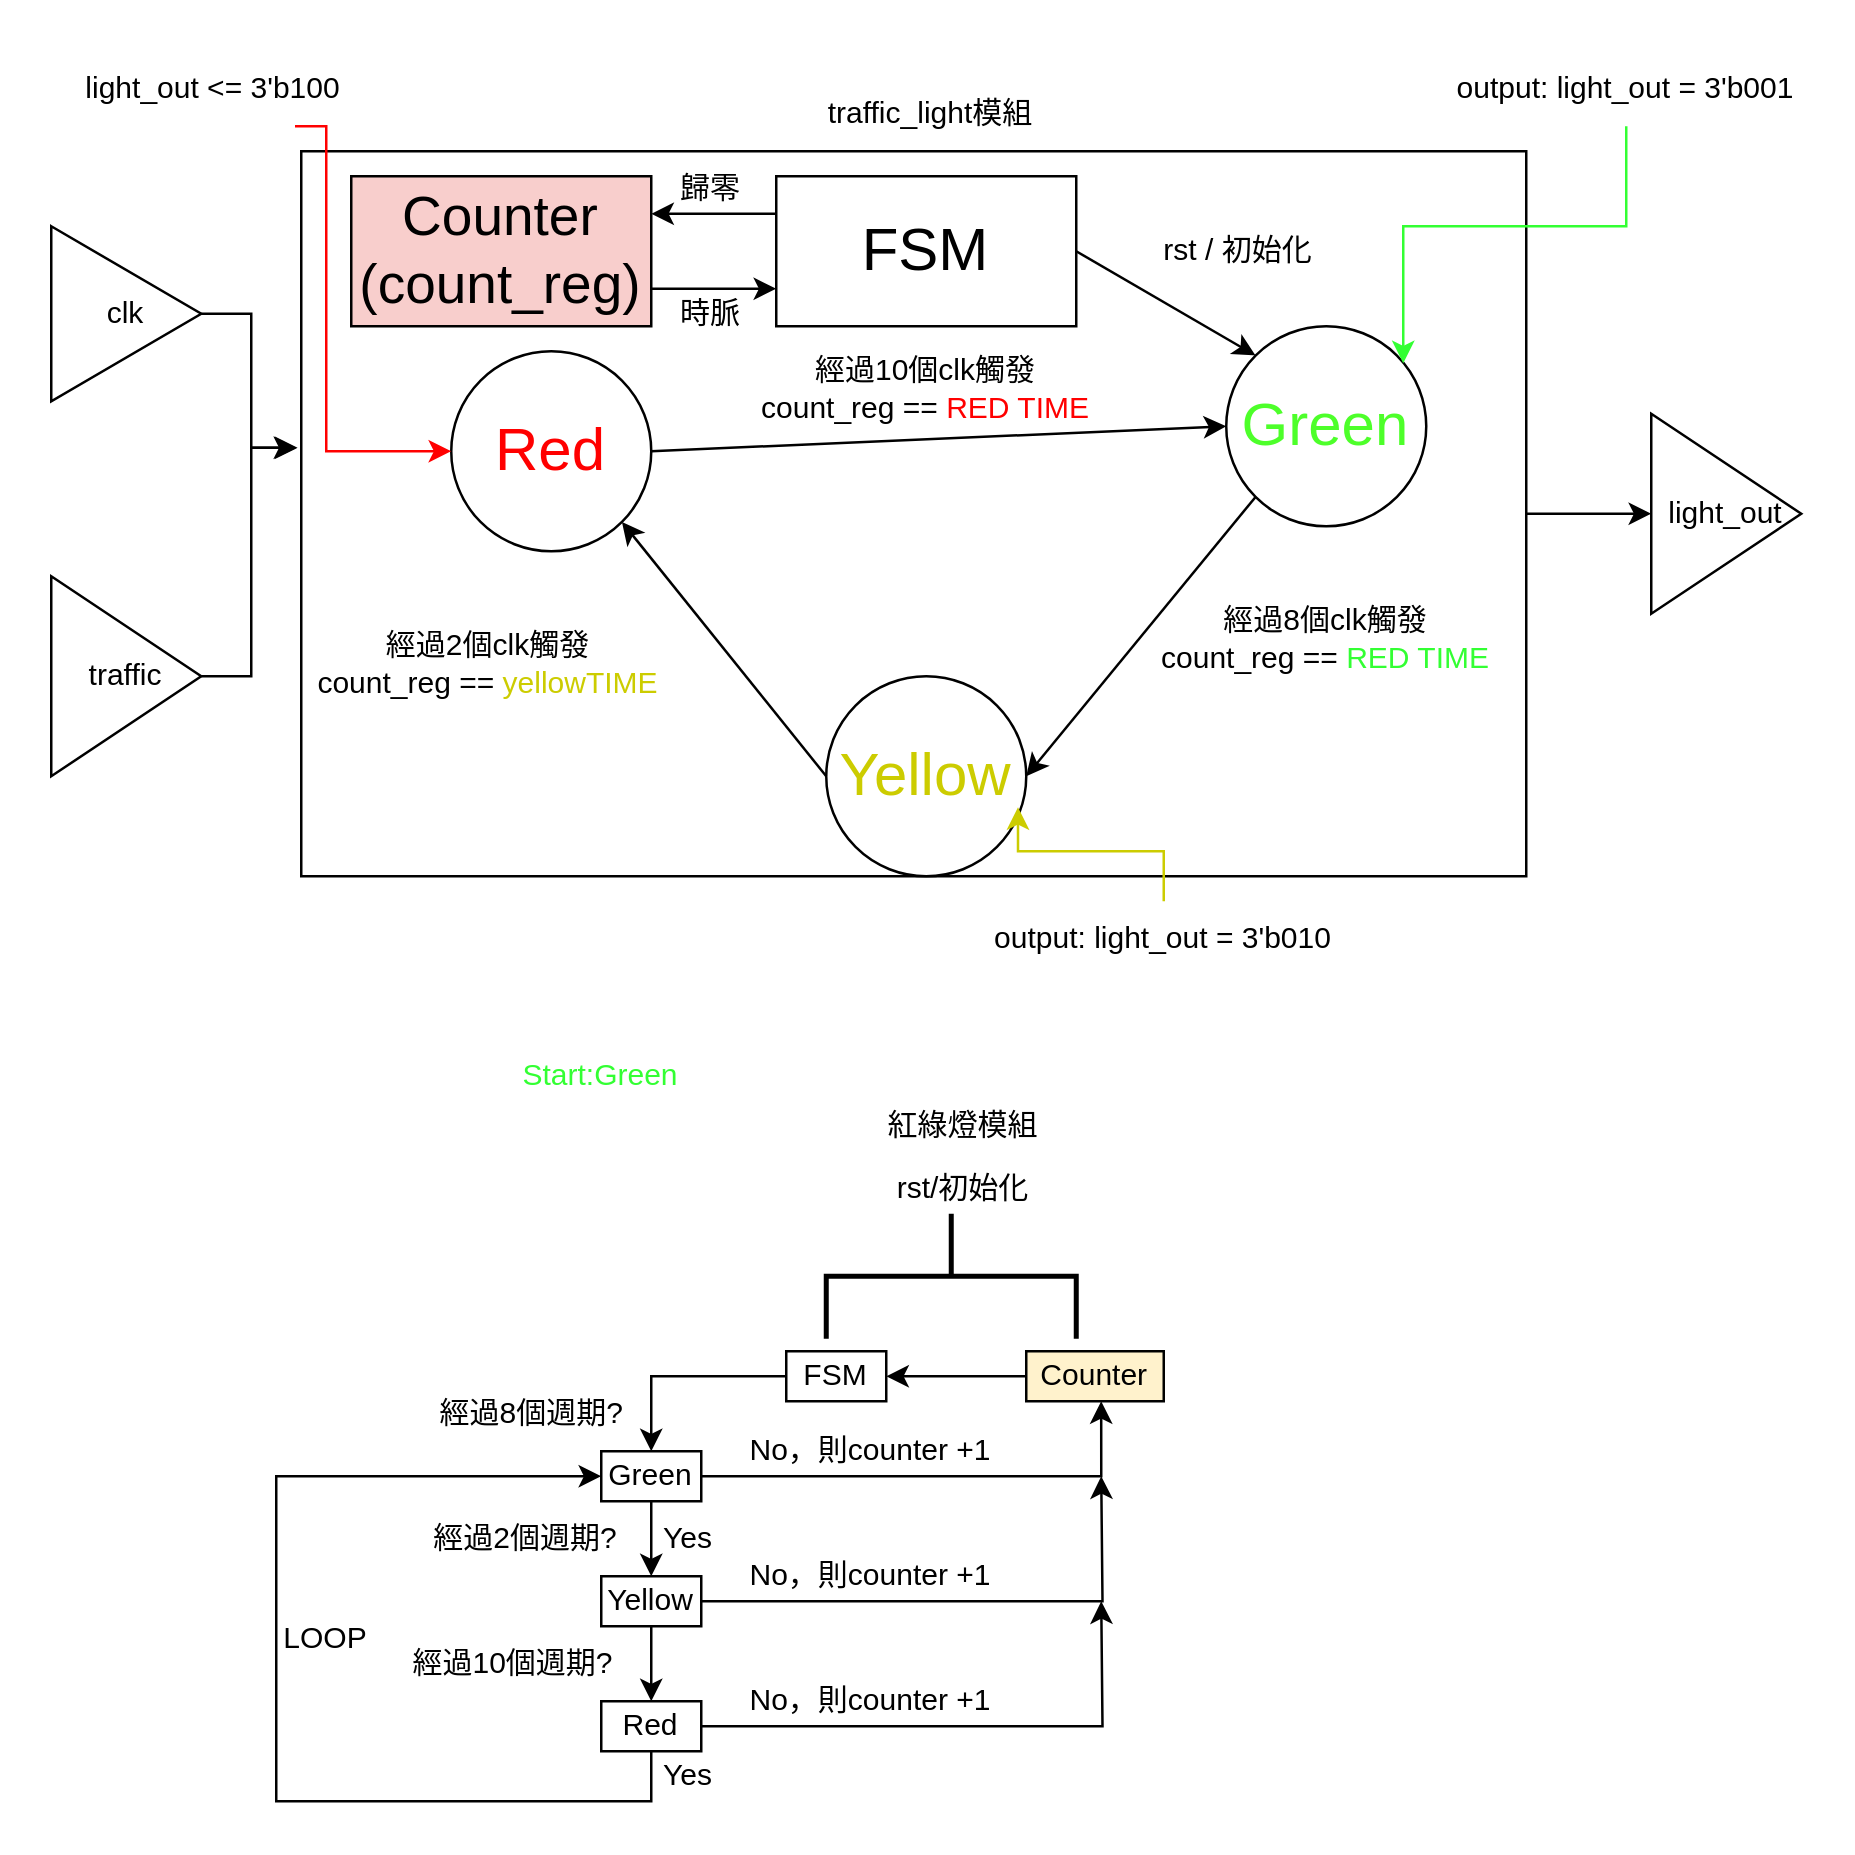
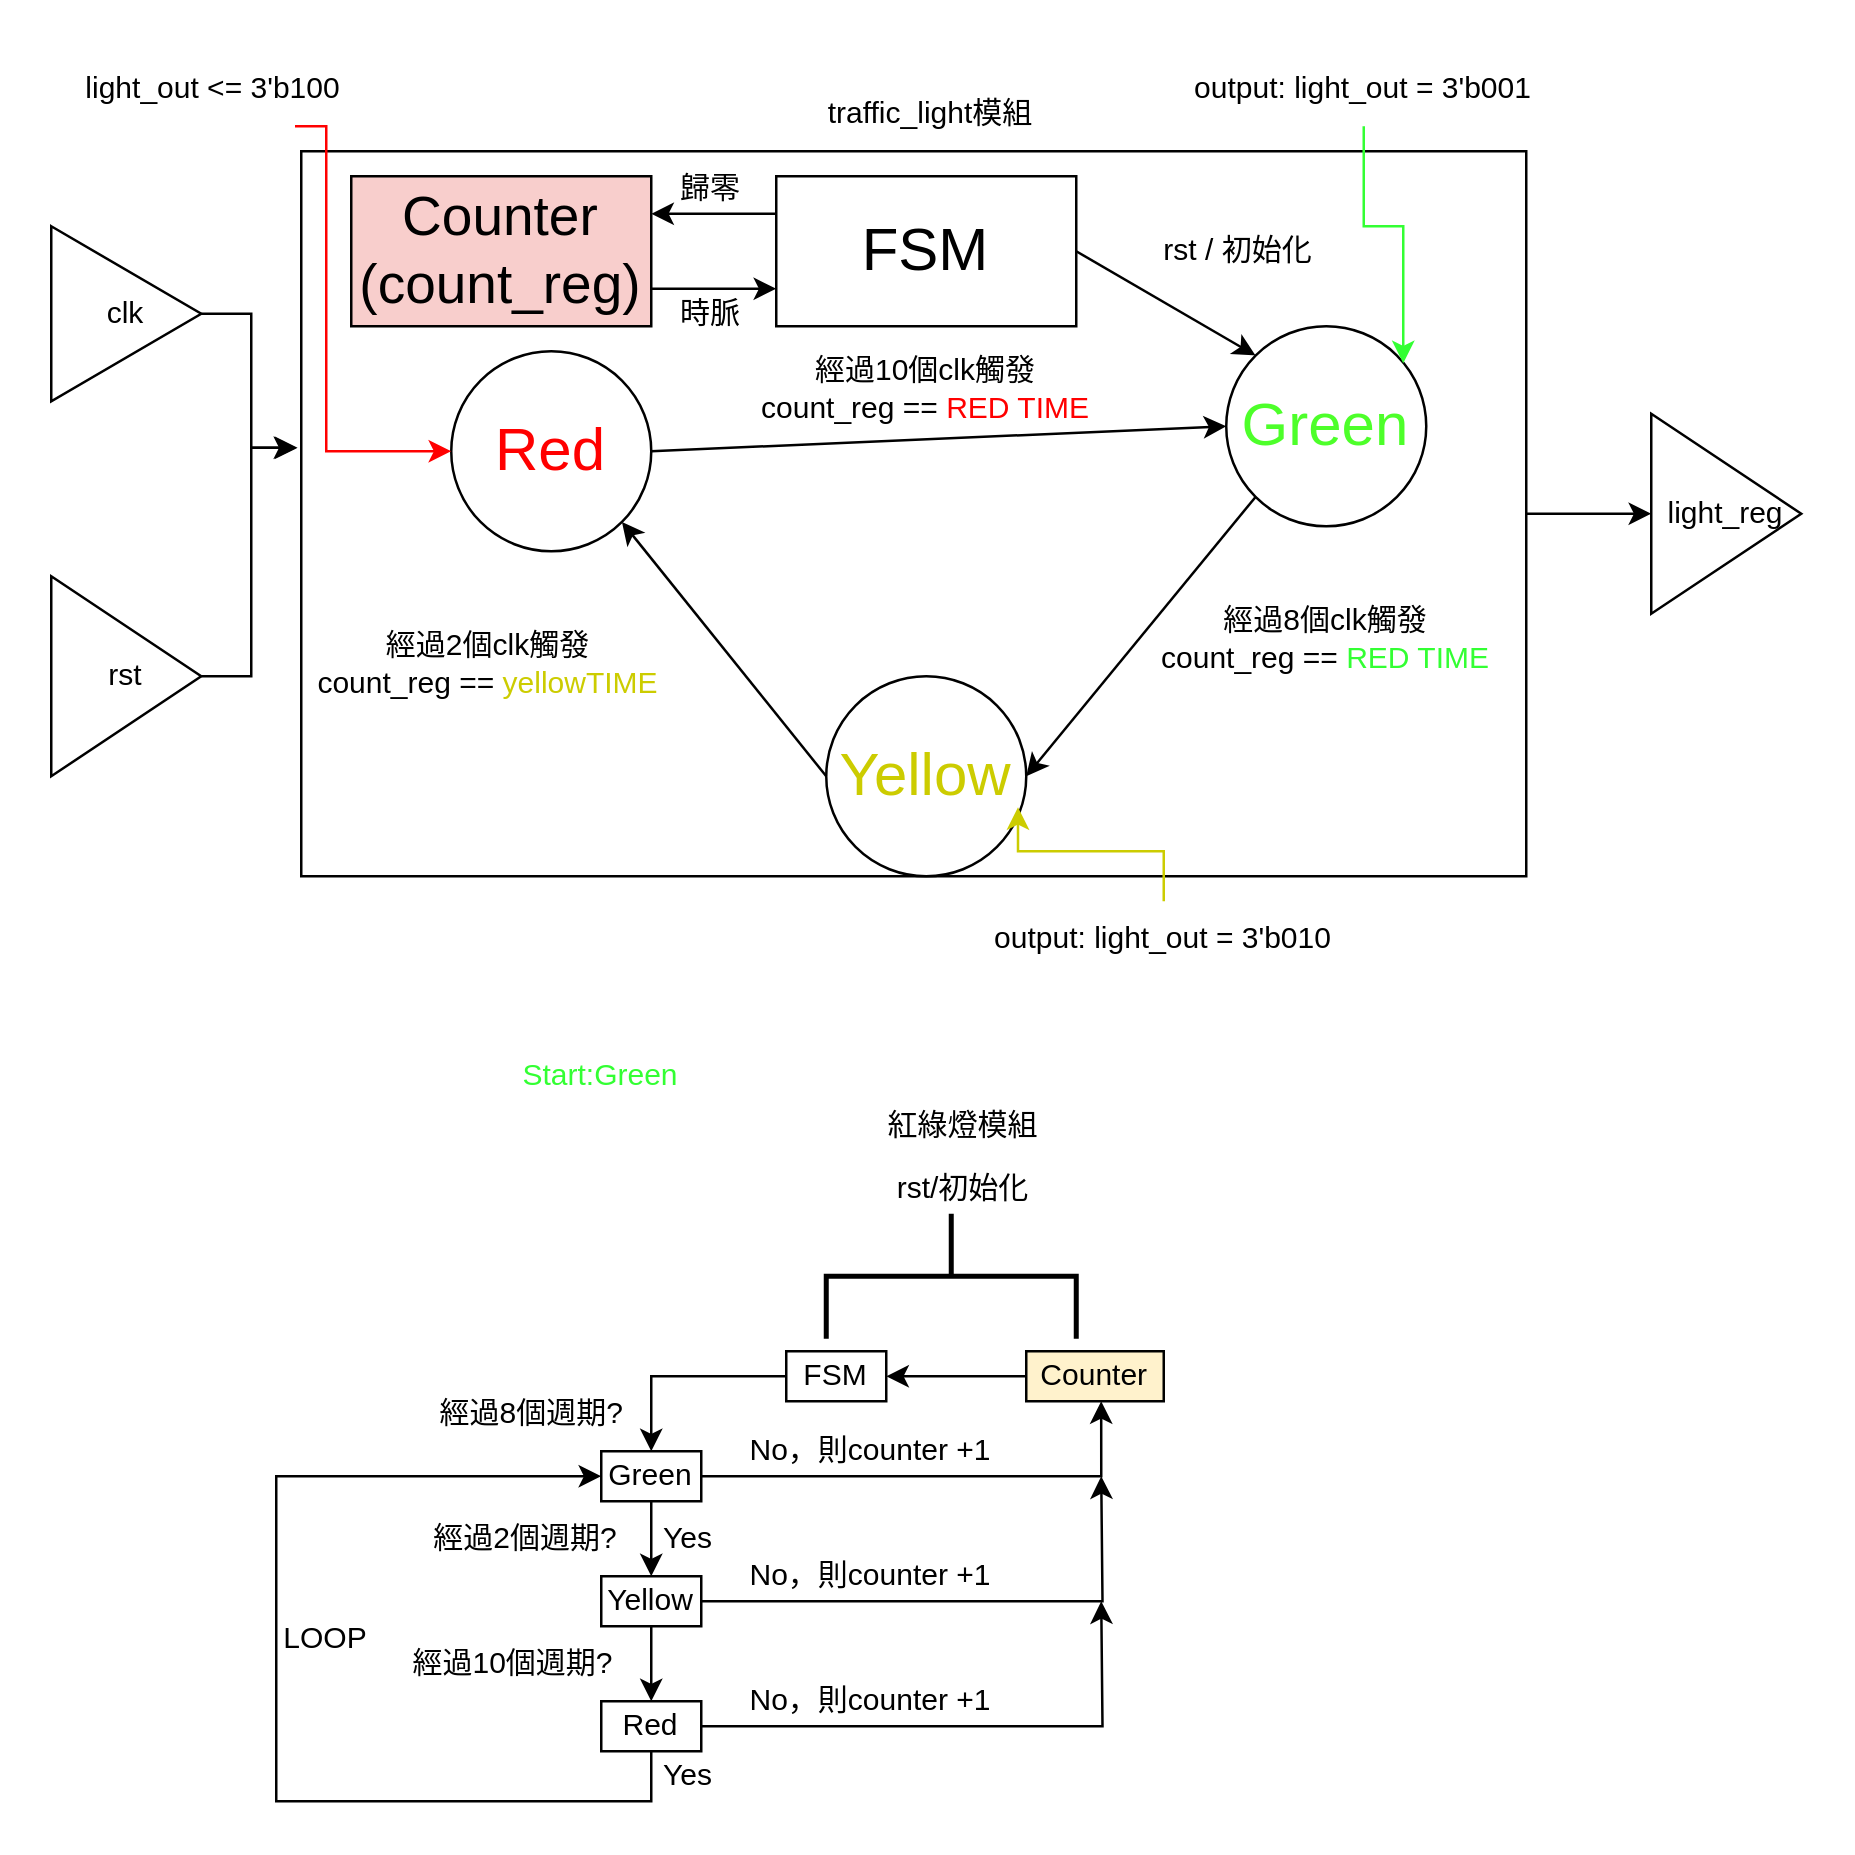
- <mxCell id="25" value="output: light_out = 3'b001" style="text;html=1;align=center;verticalAlign=middle;whiteSpace=wrap;rounded=0;" vertex="1" parent="1"><mxGeometry x="565" y="20" width="170" height="30" as="geometry" /></mxCell>
+ <mxCell id="25" value="output: light_out = 3'b001" style="text;html=1;align=center;verticalAlign=middle;whiteSpace=wrap;rounded=0;" vertex="1" parent="1"><mxGeometry x="460" y="20" width="170" height="30" as="geometry" /></mxCell>
- <mxCell id="22" value="light_out" style="triangle;whiteSpace=wrap;html=1;" vertex="1" parent="1"><mxGeometry x="660" y="165" width="60" height="80" as="geometry" /></mxCell>
+ <mxCell id="22" value="light_reg" style="triangle;whiteSpace=wrap;html=1;" vertex="1" parent="1"><mxGeometry x="660" y="165" width="60" height="80" as="geometry" /></mxCell>
- <mxCell id="19" value="traffic" style="triangle;whiteSpace=wrap;html=1;" vertex="1" parent="1"><mxGeometry x="20" y="230" width="60" height="80" as="geometry" /></mxCell>
+ <mxCell id="19" value="rst" style="triangle;whiteSpace=wrap;html=1;" vertex="1" parent="1"><mxGeometry x="20" y="230" width="60" height="80" as="geometry" /></mxCell>
